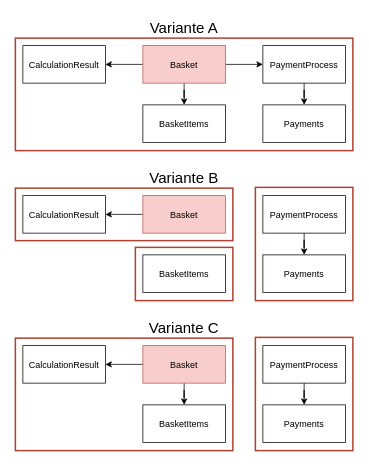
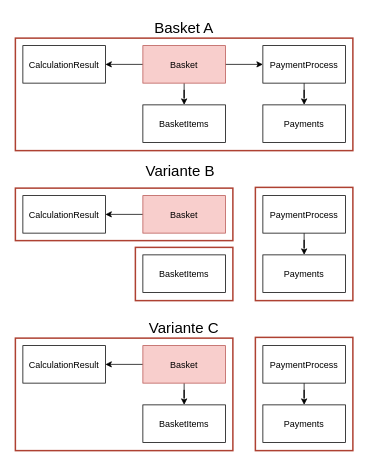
- <mxCell id="14" value="Variante A" style="text;align=center;verticalAlign=middle;resizable=0;points=[];autosize=1;strokeColor=none;fillColor=none;fontColor=#000000;fontStyle=0;fontSize=20;" vertex="1" parent="1"><mxGeometry x="190" y="20" width="110" height="30" as="geometry" /></mxCell>
+ <mxCell id="14" value="Basket A" style="text;align=center;verticalAlign=middle;resizable=0;points=[];autosize=1;strokeColor=none;fillColor=none;fontColor=#000000;fontStyle=0;fontSize=20;" vertex="1" parent="1"><mxGeometry x="190" y="20" width="110" height="30" as="geometry" /></mxCell>
- <mxCell id="23" value="Variante B" style="text;align=center;verticalAlign=middle;resizable=0;points=[];autosize=1;strokeColor=none;fillColor=none;fontColor=#000000;fontStyle=0;fontSize=20;" vertex="1" parent="1"><mxGeometry x="190" y="220" width="110" height="30" as="geometry" /></mxCell>
+ <mxCell id="23" value="Variante B" style="text;align=center;verticalAlign=middle;resizable=0;points=[];autosize=1;strokeColor=none;fillColor=none;fontColor=#000000;fontStyle=0;fontSize=20;" vertex="1" parent="1"><mxGeometry x="185" y="210" width="110" height="30" as="geometry" /></mxCell>
